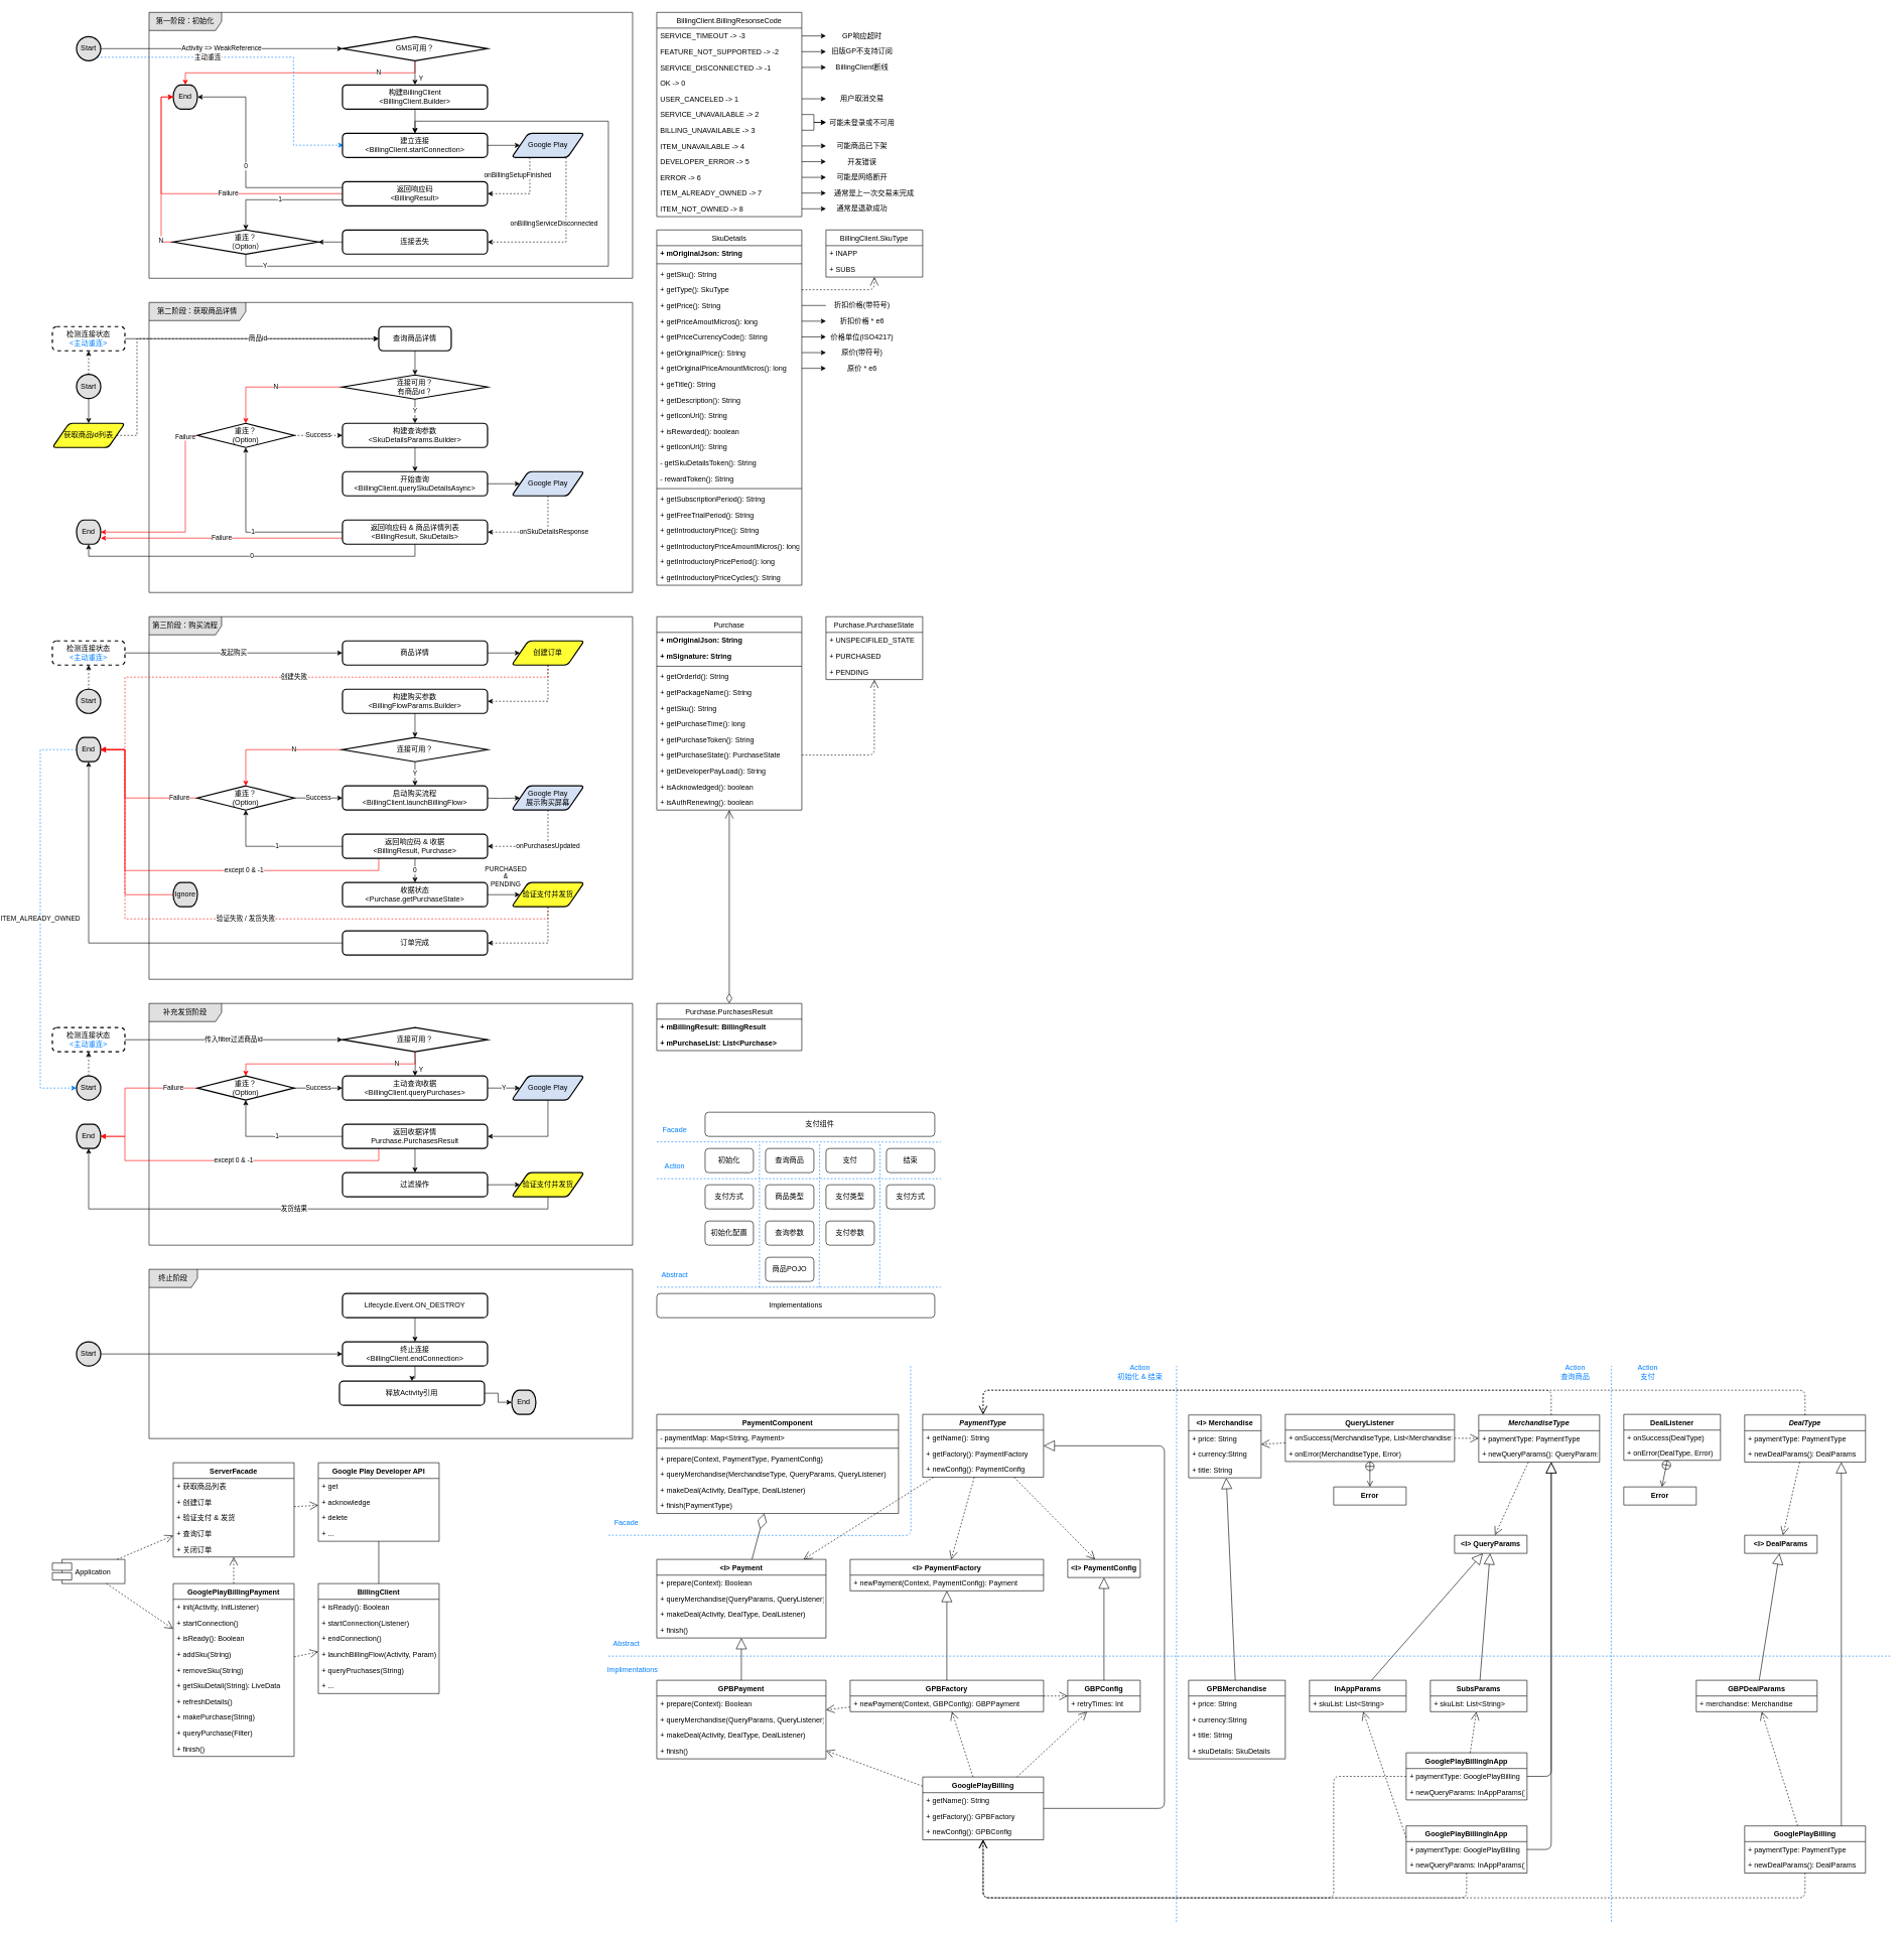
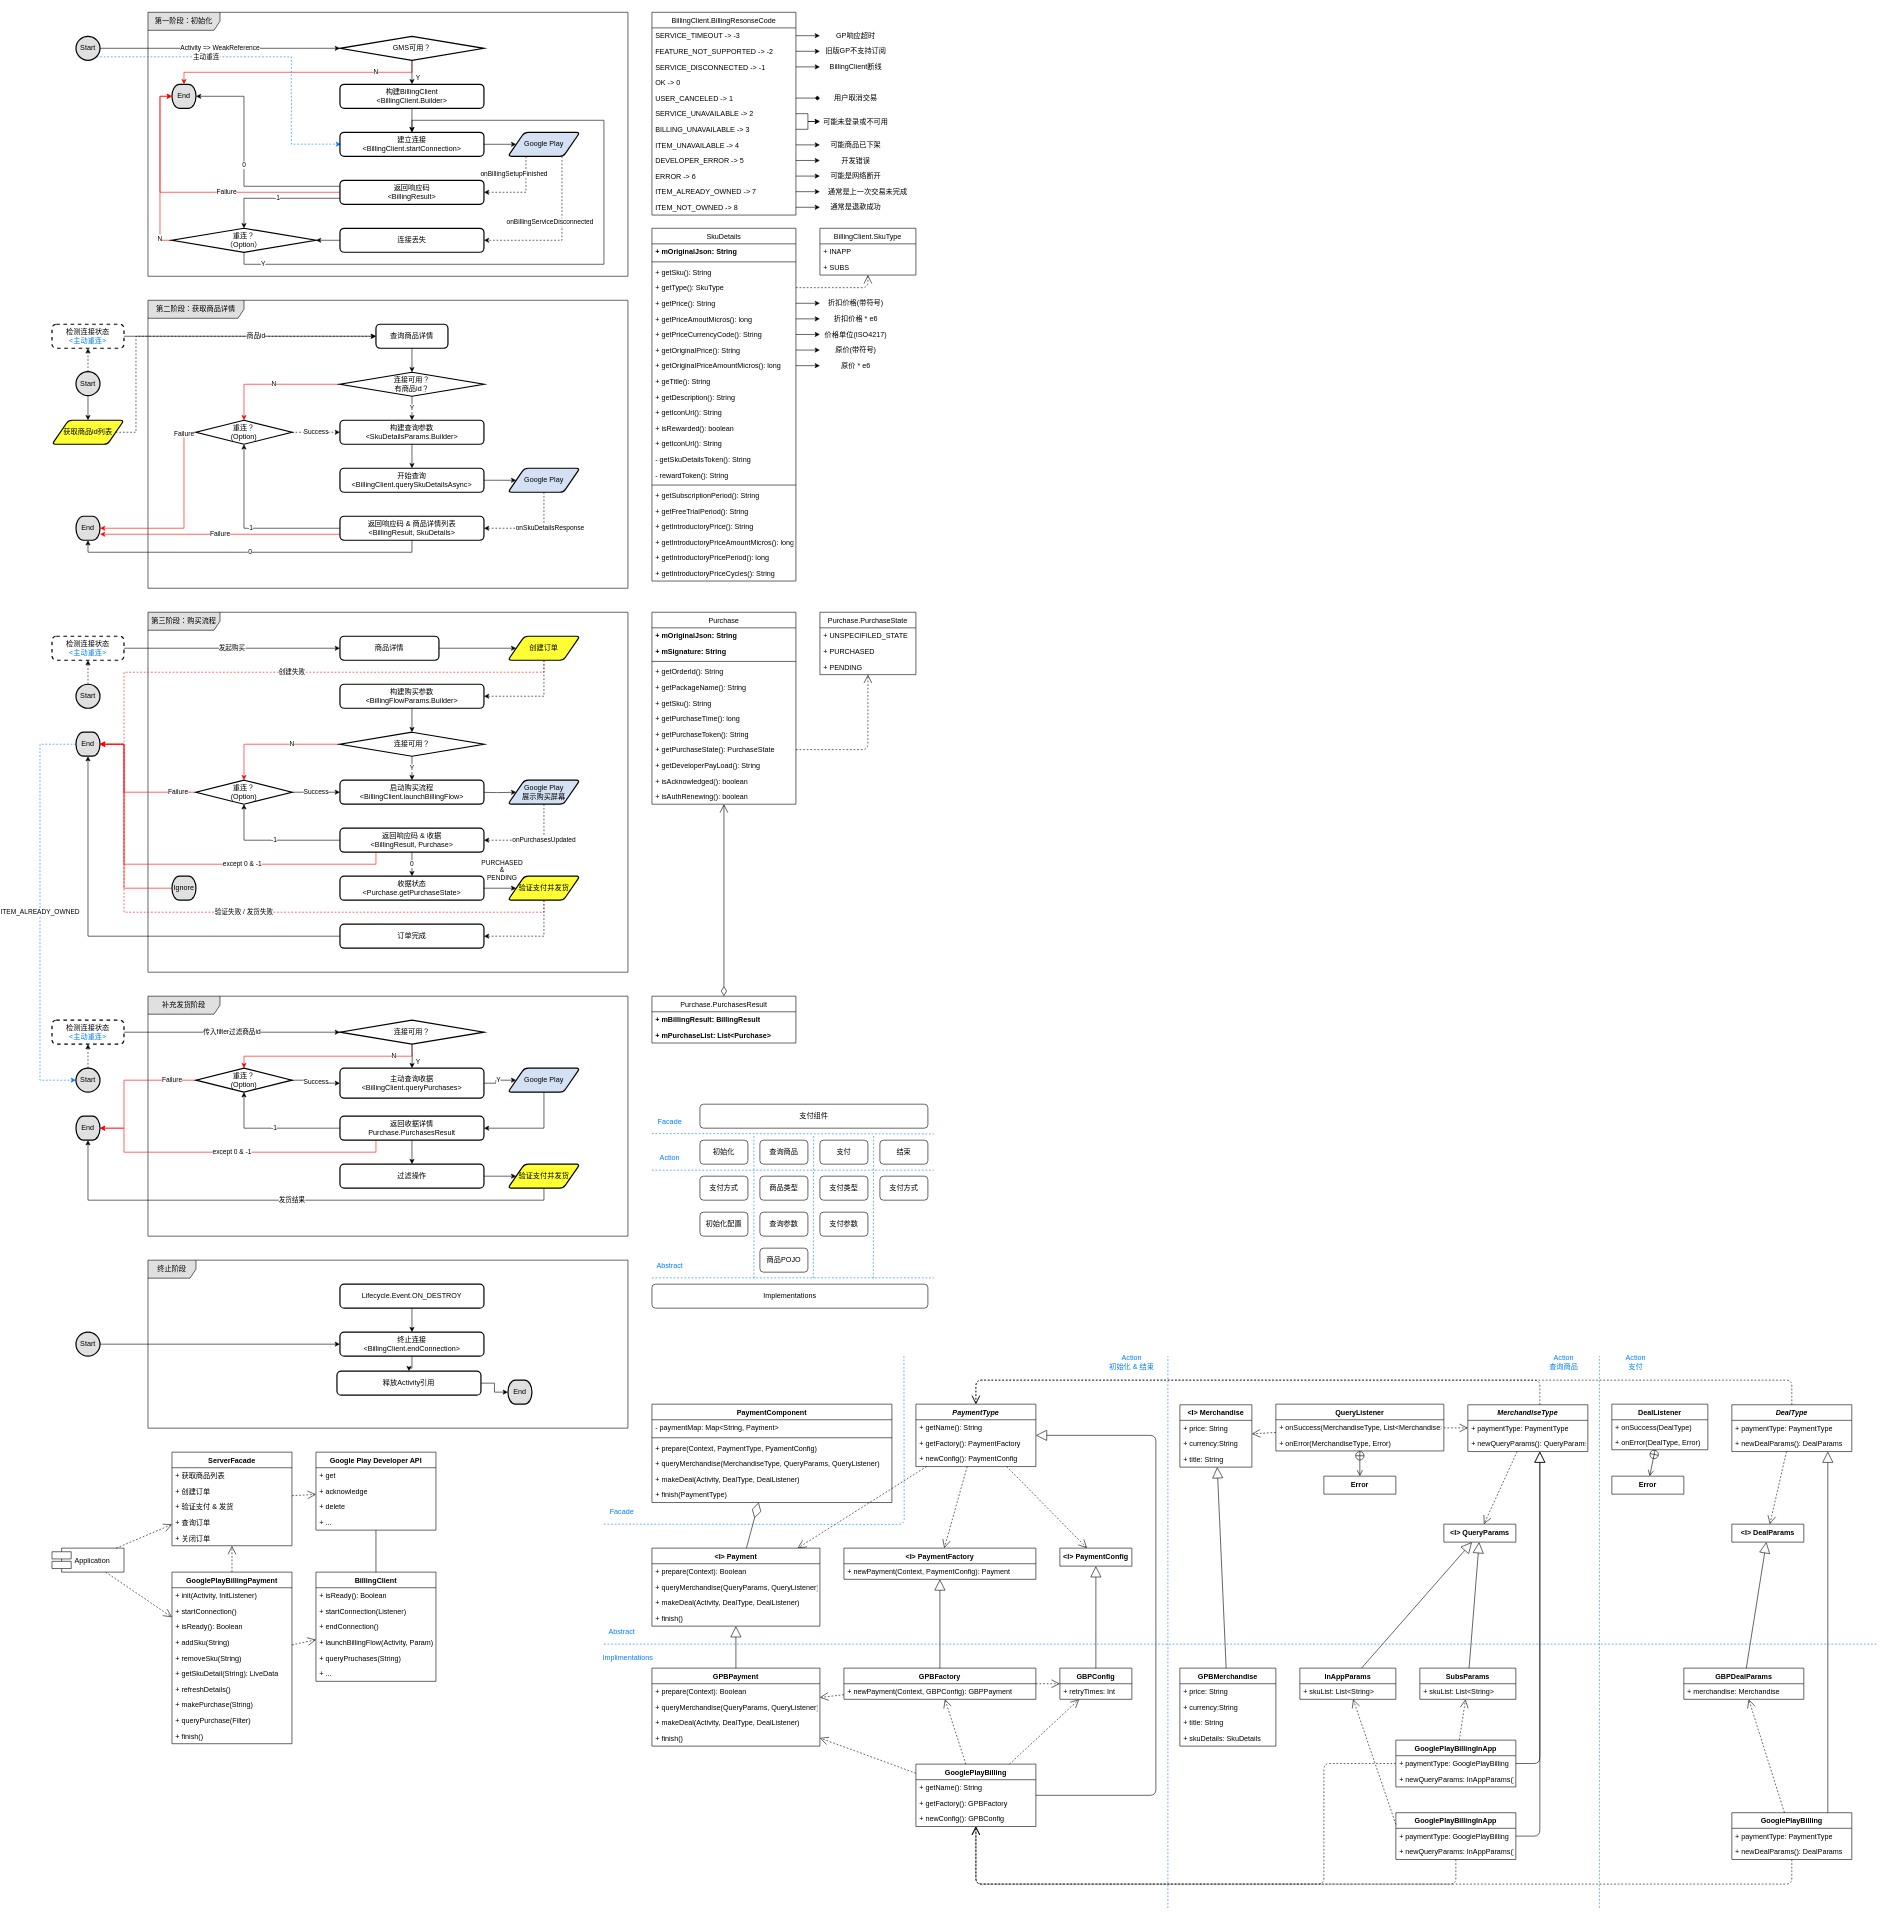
- <mxCell id="166" style="edgeStyle=orthogonalEdgeStyle;rounded=0;orthogonalLoop=1;jettySize=auto;html=1;exitX=1;exitY=0.5;exitDx=0;exitDy=0;entryX=0;entryY=0.5;entryDx=0;entryDy=0;strokeColor=#000000;" parent="1" source="35" target="165" edge="1"><mxGeometry relative="1" as="geometry" /></mxCell>
+ <mxCell id="166" style="edgeStyle=orthogonalEdgeStyle;rounded=0;orthogonalLoop=1;jettySize=auto;html=1;exitX=1;exitY=0.5;exitDx=0;exitDy=0;entryX=0;entryY=0.5;entryDx=0;entryDy=0;strokeColor=#000000;endArrow=diamond;" parent="1" source="35" target="165" edge="1"><mxGeometry relative="1" as="geometry" /></mxCell>
- <mxCell id="176" style="edgeStyle=orthogonalEdgeStyle;rounded=0;orthogonalLoop=1;jettySize=auto;html=1;exitX=1;exitY=0.5;exitDx=0;exitDy=0;entryX=0;entryY=0.5;entryDx=0;entryDy=0;strokeColor=#000000;endArrow=none;" parent="1" source="64" target="175" edge="1"><mxGeometry relative="1" as="geometry" /></mxCell>
+ <mxCell id="176" style="edgeStyle=orthogonalEdgeStyle;rounded=0;orthogonalLoop=1;jettySize=auto;html=1;exitX=1;exitY=0.5;exitDx=0;exitDy=0;entryX=0;entryY=0.5;entryDx=0;entryDy=0;strokeColor=#000000;" parent="1" source="64" target="175" edge="1"><mxGeometry relative="1" as="geometry" /></mxCell>
- <mxCell id="105" value="商品详情" style="rounded=1;whiteSpace=wrap;html=1;absoluteArcSize=1;arcSize=14;strokeWidth=2;fillColor=none;" parent="1" vertex="1"><mxGeometry x="520" y="1060" width="240" height="40" as="geometry" /></mxCell>
+ <mxCell id="105" value="商品详情" style="rounded=1;whiteSpace=wrap;html=1;absoluteArcSize=1;arcSize=14;strokeWidth=2;fillColor=none;" parent="1" vertex="1"><mxGeometry x="520" y="1060" width="165" height="40" as="geometry" /></mxCell>
- <mxCell id="240" value="主动查询收据&lt;br&gt;&amp;lt;BillingClient.queryPurchases&amp;gt;" style="rounded=1;whiteSpace=wrap;html=1;absoluteArcSize=1;arcSize=14;strokeWidth=2;fillColor=none;" parent="1" vertex="1"><mxGeometry x="520" y="1780" width="240" height="40" as="geometry" /></mxCell>
+ <mxCell id="240" value="主动查询收据&lt;br&gt;&amp;lt;BillingClient.queryPurchases&amp;gt;" style="rounded=1;whiteSpace=wrap;html=1;absoluteArcSize=1;arcSize=14;strokeWidth=2;fillColor=none;" parent="1" vertex="1"><mxGeometry x="520" y="1780" width="240" height="50" as="geometry" /></mxCell>
